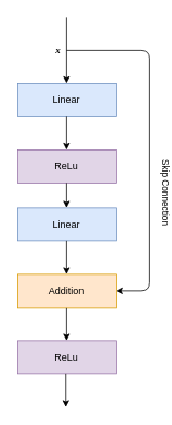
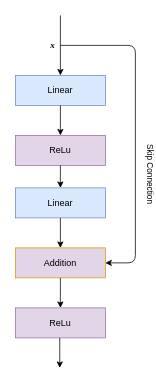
- <mxCell id="12" value="Addition" style="rounded=0;whiteSpace=wrap;html=1;fillColor=#ffe6cc;strokeColor=#d79b00;" vertex="1" parent="1"><mxGeometry x="20" y="330" width="120" height="40" as="geometry" /></mxCell>
+ <mxCell id="12" value="Addition" style="rounded=0;whiteSpace=wrap;html=1;fillColor=#e1d5e7;strokeColor=#d79b00;" vertex="1" parent="1"><mxGeometry x="20" y="330" width="120" height="40" as="geometry" /></mxCell>
